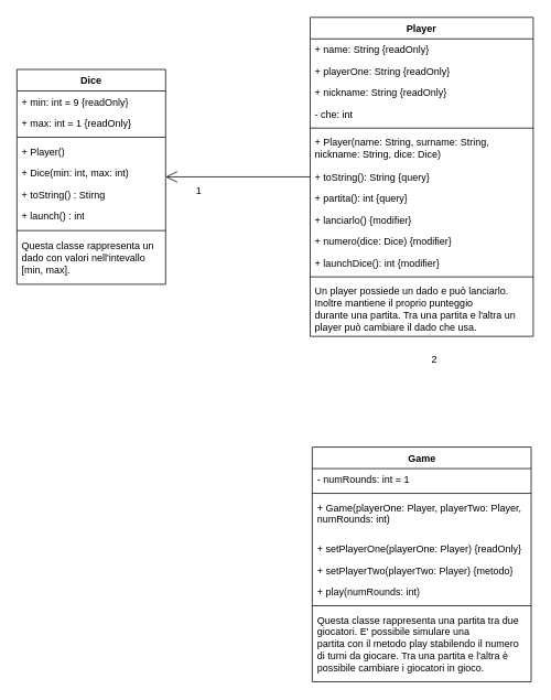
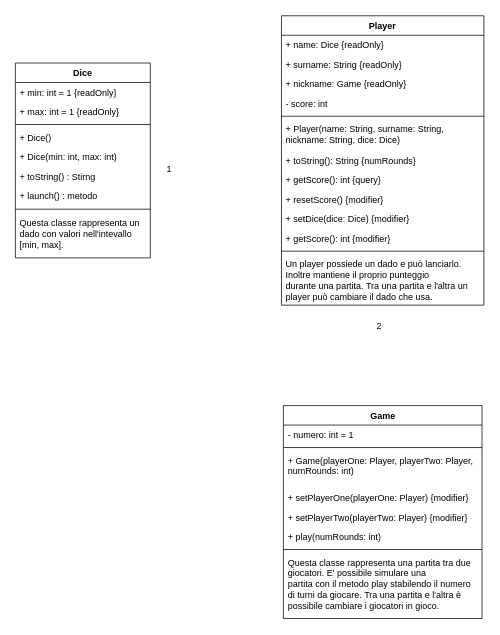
- <mxCell id="13" value="+ name: String {readOnly}" style="text;strokeColor=none;fillColor=none;align=left;verticalAlign=top;spacingLeft=4;spacingRight=4;overflow=hidden;rotatable=0;points=[[0,0.5],[1,0.5]];portConstraint=eastwest;whiteSpace=wrap;html=1;" parent="12" vertex="1"><mxGeometry y="26" width="270" height="26" as="geometry" /></mxCell>
+ <mxCell id="13" value="+ name: Dice {readOnly}" style="text;strokeColor=none;fillColor=none;align=left;verticalAlign=top;spacingLeft=4;spacingRight=4;overflow=hidden;rotatable=0;points=[[0,0.5],[1,0.5]];portConstraint=eastwest;whiteSpace=wrap;html=1;" parent="12" vertex="1"><mxGeometry y="26" width="270" height="26" as="geometry" /></mxCell>
- <mxCell id="14" value="+ playerOne: String {readOnly}" style="text;strokeColor=none;fillColor=none;align=left;verticalAlign=top;spacingLeft=4;spacingRight=4;overflow=hidden;rotatable=0;points=[[0,0.5],[1,0.5]];portConstraint=eastwest;whiteSpace=wrap;html=1;" parent="12" vertex="1"><mxGeometry y="52" width="270" height="26" as="geometry" /></mxCell>
+ <mxCell id="14" value="+ surname: String {readOnly}" style="text;strokeColor=none;fillColor=none;align=left;verticalAlign=top;spacingLeft=4;spacingRight=4;overflow=hidden;rotatable=0;points=[[0,0.5],[1,0.5]];portConstraint=eastwest;whiteSpace=wrap;html=1;" parent="12" vertex="1"><mxGeometry y="52" width="270" height="26" as="geometry" /></mxCell>
- <mxCell id="15" value="+ nickname: String {readOnly}" style="text;strokeColor=none;fillColor=none;align=left;verticalAlign=top;spacingLeft=4;spacingRight=4;overflow=hidden;rotatable=0;points=[[0,0.5],[1,0.5]];portConstraint=eastwest;whiteSpace=wrap;html=1;" parent="12" vertex="1"><mxGeometry y="78" width="270" height="26" as="geometry" /></mxCell>
+ <mxCell id="15" value="+ nickname: Game {readOnly}" style="text;strokeColor=none;fillColor=none;align=left;verticalAlign=top;spacingLeft=4;spacingRight=4;overflow=hidden;rotatable=0;points=[[0,0.5],[1,0.5]];portConstraint=eastwest;whiteSpace=wrap;html=1;" parent="12" vertex="1"><mxGeometry y="78" width="270" height="26" as="geometry" /></mxCell>
- <mxCell id="3" value="+ min: int = 9 {readOnly}" style="text;strokeColor=none;fillColor=none;align=left;verticalAlign=top;spacingLeft=4;spacingRight=4;overflow=hidden;rotatable=0;points=[[0,0.5],[1,0.5]];portConstraint=eastwest;whiteSpace=wrap;html=1;" parent="2" vertex="1"><mxGeometry y="26" width="180" height="26" as="geometry" /></mxCell>
+ <mxCell id="3" value="+ min: int = 1 {readOnly}" style="text;strokeColor=none;fillColor=none;align=left;verticalAlign=top;spacingLeft=4;spacingRight=4;overflow=hidden;rotatable=0;points=[[0,0.5],[1,0.5]];portConstraint=eastwest;whiteSpace=wrap;html=1;" parent="2" vertex="1"><mxGeometry y="26" width="180" height="26" as="geometry" /></mxCell>
- <mxCell id="16" value="- che: int" style="text;strokeColor=none;fillColor=none;align=left;verticalAlign=top;spacingLeft=4;spacingRight=4;overflow=hidden;rotatable=0;points=[[0,0.5],[1,0.5]];portConstraint=eastwest;whiteSpace=wrap;html=1;" parent="12" vertex="1"><mxGeometry y="104" width="270" height="26" as="geometry" /></mxCell>
+ <mxCell id="16" value="- score: int" style="text;strokeColor=none;fillColor=none;align=left;verticalAlign=top;spacingLeft=4;spacingRight=4;overflow=hidden;rotatable=0;points=[[0,0.5],[1,0.5]];portConstraint=eastwest;whiteSpace=wrap;html=1;" parent="12" vertex="1"><mxGeometry y="104" width="270" height="26" as="geometry" /></mxCell>
- <mxCell id="6" value="+ Player()" style="text;strokeColor=none;fillColor=none;align=left;verticalAlign=top;spacingLeft=4;spacingRight=4;overflow=hidden;rotatable=0;points=[[0,0.5],[1,0.5]];portConstraint=eastwest;whiteSpace=wrap;html=1;" vertex="1" parent="2"><mxGeometry y="86" width="180" height="26" as="geometry" /></mxCell>
+ <mxCell id="6" value="+ Dice()" style="text;strokeColor=none;fillColor=none;align=left;verticalAlign=top;spacingLeft=4;spacingRight=4;overflow=hidden;rotatable=0;points=[[0,0.5],[1,0.5]];portConstraint=eastwest;whiteSpace=wrap;html=1;" vertex="1" parent="2"><mxGeometry y="86" width="180" height="26" as="geometry" /></mxCell>
- <mxCell id="35" value="" style="endArrow=open;endFill=1;endSize=12;html=1;rounded=0;" edge="1" parent="1" source="12" target="2"><mxGeometry width="160" relative="1" as="geometry"><mxPoint x="310" y="240" as="sourcePoint" /><mxPoint x="470" y="240" as="targetPoint" /></mxGeometry></mxCell>
- <mxCell id="19" value="+ toString(): String {query}" style="text;strokeColor=none;fillColor=none;align=left;verticalAlign=top;spacingLeft=4;spacingRight=4;overflow=hidden;rotatable=0;points=[[0,0.5],[1,0.5]];portConstraint=eastwest;whiteSpace=wrap;html=1;" parent="12" vertex="1"><mxGeometry y="180" width="270" height="26" as="geometry" /></mxCell>
+ <mxCell id="19" value="+ toString(): String {numRounds}" style="text;strokeColor=none;fillColor=none;align=left;verticalAlign=top;spacingLeft=4;spacingRight=4;overflow=hidden;rotatable=0;points=[[0,0.5],[1,0.5]];portConstraint=eastwest;whiteSpace=wrap;html=1;" parent="12" vertex="1"><mxGeometry y="180" width="270" height="26" as="geometry" /></mxCell>
- <mxCell id="36" value="1" style="text;html=1;align=center;verticalAlign=middle;resizable=0;points=[];autosize=1;strokeColor=none;fillColor=none;" vertex="1" parent="1"><mxGeometry x="225" y="215" width="30" height="30" as="geometry" /></mxCell>
+ <mxCell id="36" value="1" style="text;html=1;align=center;verticalAlign=middle;resizable=0;points=[];autosize=1;strokeColor=none;fillColor=none;" vertex="1" parent="1"><mxGeometry x="210" y="210" width="30" height="30" as="geometry" /></mxCell>
- <mxCell id="20" value="+ partita(): int {query}" style="text;strokeColor=none;fillColor=none;align=left;verticalAlign=top;spacingLeft=4;spacingRight=4;overflow=hidden;rotatable=0;points=[[0,0.5],[1,0.5]];portConstraint=eastwest;whiteSpace=wrap;html=1;" parent="12" vertex="1"><mxGeometry y="206" width="270" height="26" as="geometry" /></mxCell>
+ <mxCell id="20" value="+ getScore(): int {query}" style="text;strokeColor=none;fillColor=none;align=left;verticalAlign=top;spacingLeft=4;spacingRight=4;overflow=hidden;rotatable=0;points=[[0,0.5],[1,0.5]];portConstraint=eastwest;whiteSpace=wrap;html=1;" parent="12" vertex="1"><mxGeometry y="206" width="270" height="26" as="geometry" /></mxCell>
- <mxCell id="9" value="+ launch() : int" style="text;strokeColor=none;fillColor=none;align=left;verticalAlign=top;spacingLeft=4;spacingRight=4;overflow=hidden;rotatable=0;points=[[0,0.5],[1,0.5]];portConstraint=eastwest;whiteSpace=wrap;html=1;" parent="2" vertex="1"><mxGeometry y="164" width="180" height="26" as="geometry" /></mxCell>
+ <mxCell id="9" value="+ launch() : metodo" style="text;strokeColor=none;fillColor=none;align=left;verticalAlign=top;spacingLeft=4;spacingRight=4;overflow=hidden;rotatable=0;points=[[0,0.5],[1,0.5]];portConstraint=eastwest;whiteSpace=wrap;html=1;" parent="2" vertex="1"><mxGeometry y="164" width="180" height="26" as="geometry" /></mxCell>
- <mxCell id="21" value="+ lanciarlo() {modifier}" style="text;strokeColor=none;fillColor=none;align=left;verticalAlign=top;spacingLeft=4;spacingRight=4;overflow=hidden;rotatable=0;points=[[0,0.5],[1,0.5]];portConstraint=eastwest;whiteSpace=wrap;html=1;" vertex="1" parent="12"><mxGeometry y="232" width="270" height="26" as="geometry" /></mxCell>
+ <mxCell id="21" value="+ resetScore() {modifier}" style="text;strokeColor=none;fillColor=none;align=left;verticalAlign=top;spacingLeft=4;spacingRight=4;overflow=hidden;rotatable=0;points=[[0,0.5],[1,0.5]];portConstraint=eastwest;whiteSpace=wrap;html=1;" vertex="1" parent="12"><mxGeometry y="232" width="270" height="26" as="geometry" /></mxCell>
- <mxCell id="22" value="+ numero(dice: Dice) {modifier}" style="text;strokeColor=none;fillColor=none;align=left;verticalAlign=top;spacingLeft=4;spacingRight=4;overflow=hidden;rotatable=0;points=[[0,0.5],[1,0.5]];portConstraint=eastwest;whiteSpace=wrap;html=1;" vertex="1" parent="12"><mxGeometry y="258" width="270" height="26" as="geometry" /></mxCell>
+ <mxCell id="22" value="+ setDice(dice: Dice) {modifier}" style="text;strokeColor=none;fillColor=none;align=left;verticalAlign=top;spacingLeft=4;spacingRight=4;overflow=hidden;rotatable=0;points=[[0,0.5],[1,0.5]];portConstraint=eastwest;whiteSpace=wrap;html=1;" vertex="1" parent="12"><mxGeometry y="258" width="270" height="26" as="geometry" /></mxCell>
- <mxCell id="23" value="+ launchDice(): int {modifier}" style="text;strokeColor=none;fillColor=none;align=left;verticalAlign=top;spacingLeft=4;spacingRight=4;overflow=hidden;rotatable=0;points=[[0,0.5],[1,0.5]];portConstraint=eastwest;whiteSpace=wrap;html=1;" parent="12" vertex="1"><mxGeometry y="284" width="270" height="26" as="geometry" /></mxCell>
+ <mxCell id="23" value="+ getScore(): int {modifier}" style="text;strokeColor=none;fillColor=none;align=left;verticalAlign=top;spacingLeft=4;spacingRight=4;overflow=hidden;rotatable=0;points=[[0,0.5],[1,0.5]];portConstraint=eastwest;whiteSpace=wrap;html=1;" parent="12" vertex="1"><mxGeometry y="284" width="270" height="26" as="geometry" /></mxCell>
- <mxCell id="37" value="2" style="text;html=1;align=center;verticalAlign=middle;resizable=0;points=[];autosize=1;strokeColor=none;fillColor=none;" vertex="1" parent="1"><mxGeometry x="510" y="420" width="30" height="30" as="geometry" /></mxCell>
+ <mxCell id="37" value="2" style="text;html=1;align=center;verticalAlign=middle;resizable=0;points=[];autosize=1;strokeColor=none;fillColor=none;" vertex="1" parent="1"><mxGeometry x="490" y="420" width="30" height="30" as="geometry" /></mxCell>
- <mxCell id="27" value="- numRounds: int = 1" style="text;strokeColor=none;fillColor=none;align=left;verticalAlign=top;spacingLeft=4;spacingRight=4;overflow=hidden;rotatable=0;points=[[0,0.5],[1,0.5]];portConstraint=eastwest;whiteSpace=wrap;html=1;" parent="26" vertex="1"><mxGeometry y="26" width="265" height="26" as="geometry" /></mxCell>
+ <mxCell id="27" value="- numero: int = 1" style="text;strokeColor=none;fillColor=none;align=left;verticalAlign=top;spacingLeft=4;spacingRight=4;overflow=hidden;rotatable=0;points=[[0,0.5],[1,0.5]];portConstraint=eastwest;whiteSpace=wrap;html=1;" parent="26" vertex="1"><mxGeometry y="26" width="265" height="26" as="geometry" /></mxCell>
- <mxCell id="30" value="+ setPlayerOne(playerOne: Player) {readOnly}" style="text;strokeColor=none;fillColor=none;align=left;verticalAlign=top;spacingLeft=4;spacingRight=4;overflow=hidden;rotatable=0;points=[[0,0.5],[1,0.5]];portConstraint=eastwest;whiteSpace=wrap;html=1;" vertex="1" parent="26"><mxGeometry y="110" width="265" height="26" as="geometry" /></mxCell>
+ <mxCell id="30" value="+ setPlayerOne(playerOne: Player) {modifier}" style="text;strokeColor=none;fillColor=none;align=left;verticalAlign=top;spacingLeft=4;spacingRight=4;overflow=hidden;rotatable=0;points=[[0,0.5],[1,0.5]];portConstraint=eastwest;whiteSpace=wrap;html=1;" vertex="1" parent="26"><mxGeometry y="110" width="265" height="26" as="geometry" /></mxCell>
- <mxCell id="31" value="+ setPlayerTwo(playerTwo: Player) {metodo}" style="text;strokeColor=none;fillColor=none;align=left;verticalAlign=top;spacingLeft=4;spacingRight=4;overflow=hidden;rotatable=0;points=[[0,0.5],[1,0.5]];portConstraint=eastwest;whiteSpace=wrap;html=1;" vertex="1" parent="26"><mxGeometry y="136" width="265" height="26" as="geometry" /></mxCell>
+ <mxCell id="31" value="+ setPlayerTwo(playerTwo: Player) {modifier}" style="text;strokeColor=none;fillColor=none;align=left;verticalAlign=top;spacingLeft=4;spacingRight=4;overflow=hidden;rotatable=0;points=[[0,0.5],[1,0.5]];portConstraint=eastwest;whiteSpace=wrap;html=1;" vertex="1" parent="26"><mxGeometry y="136" width="265" height="26" as="geometry" /></mxCell>
